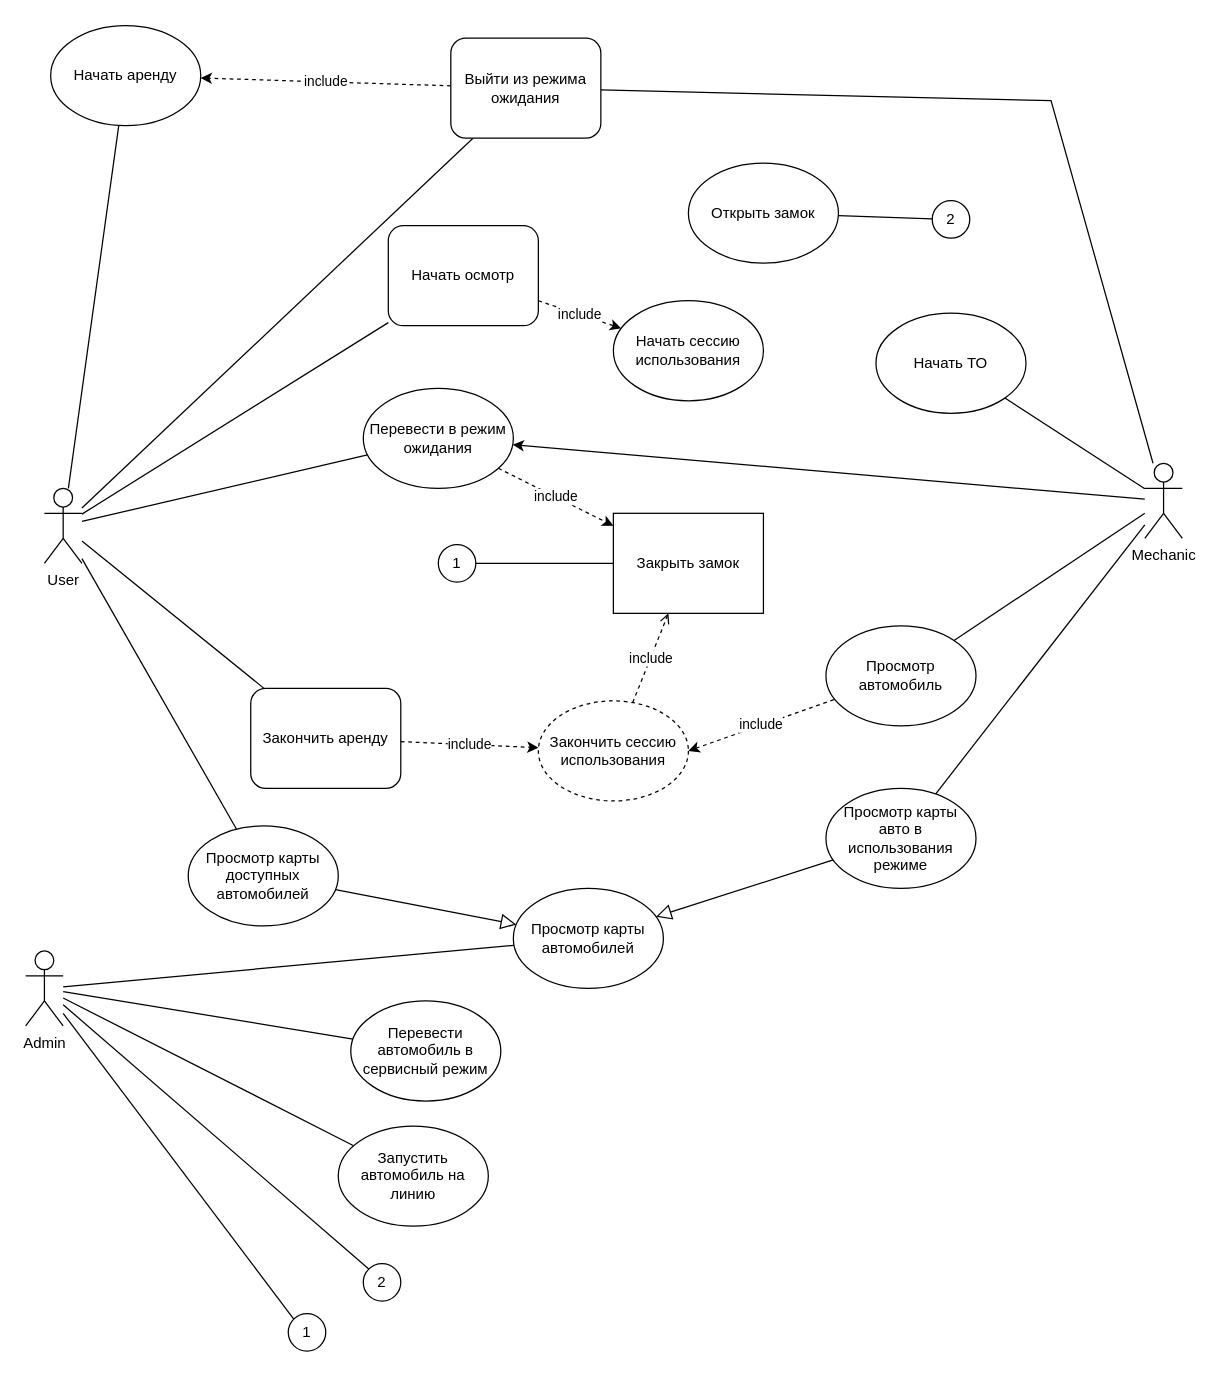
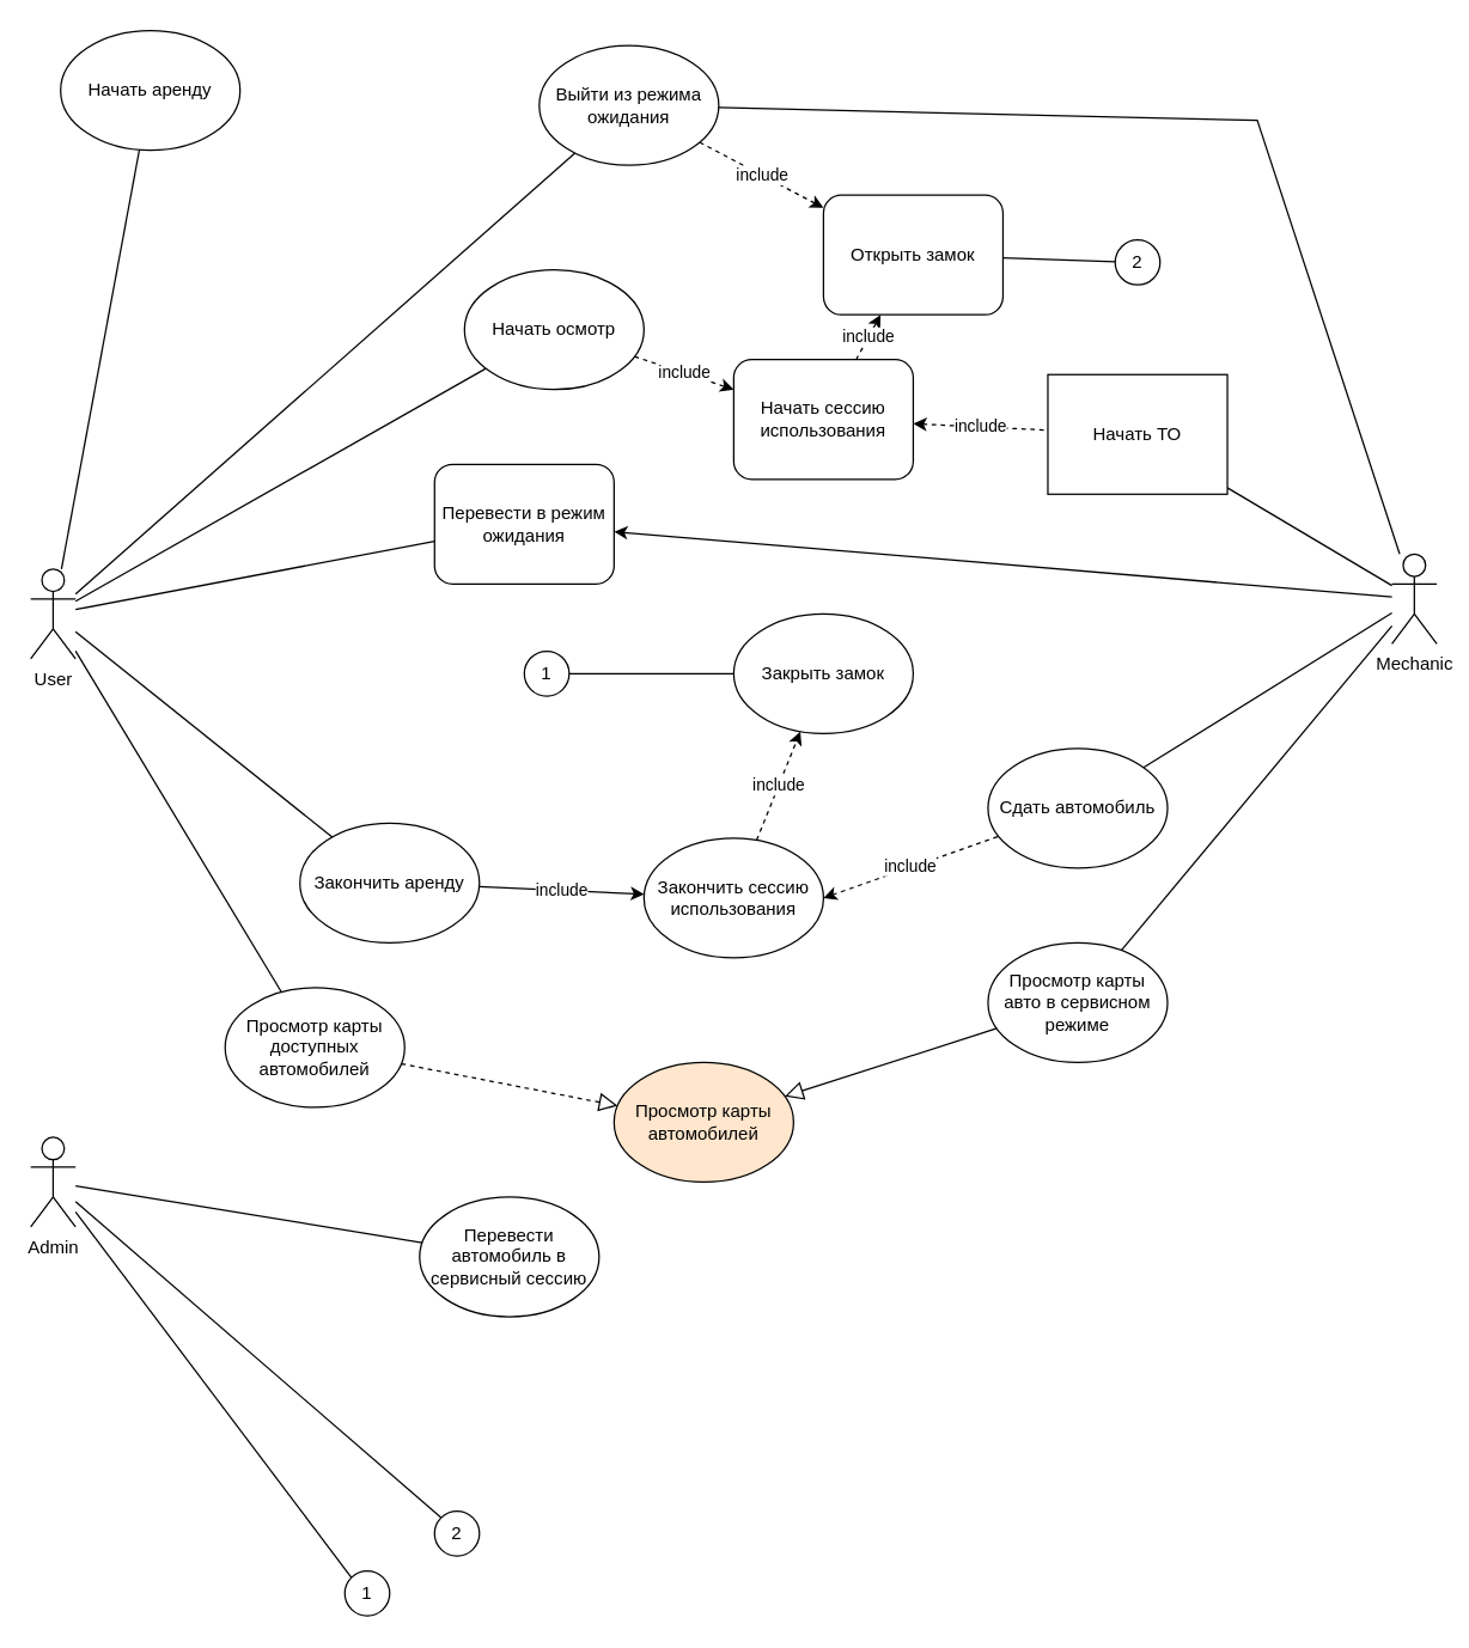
- <mxCell id="43" value="include" style="rounded=0;orthogonalLoop=1;jettySize=auto;html=1;dashed=1;" edge="1" parent="1" source="44" target="40"><mxGeometry relative="1" as="geometry" /></mxCell>
+ <mxCell id="43" value="include" style="rounded=0;orthogonalLoop=1;jettySize=auto;html=1;dashed=1;" edge="1" parent="1" source="44" target="45"><mxGeometry relative="1" as="geometry" /></mxCell>
- <mxCell id="44" value="Выйти из режима ожидания" style="whiteSpace=wrap;html=1;rounded=1;" vertex="1" parent="1"><mxGeometry x="360" y="30" width="120" height="80" as="geometry" /></mxCell>
+ <mxCell id="44" value="Выйти из режима ожидания" style="ellipse;whiteSpace=wrap;html=1;" vertex="1" parent="1"><mxGeometry x="360" y="30" width="120" height="80" as="geometry" /></mxCell>
- <mxCell id="45" value="Открыть замок" style="ellipse;whiteSpace=wrap;html=1;" vertex="1" parent="1"><mxGeometry x="550" y="130" width="120" height="80" as="geometry" /></mxCell>
+ <mxCell id="45" value="Открыть замок" style="whiteSpace=wrap;html=1;rounded=1;" vertex="1" parent="1"><mxGeometry x="550" y="130" width="120" height="80" as="geometry" /></mxCell>
- <mxCell id="39" value="Начать осмотр" style="whiteSpace=wrap;html=1;rounded=1;" vertex="1" parent="1"><mxGeometry x="310" y="180" width="120" height="80" as="geometry" /></mxCell>
+ <mxCell id="39" value="Начать осмотр" style="ellipse;whiteSpace=wrap;html=1;" vertex="1" parent="1"><mxGeometry x="310" y="180" width="120" height="80" as="geometry" /></mxCell>
+ <mxCell id="23" value="include" style="rounded=0;orthogonalLoop=1;jettySize=auto;html=1;dashed=1;" edge="1" parent="1" source="24" target="45"><mxGeometry relative="1" as="geometry" /></mxCell>
- <mxCell id="24" value="Начать сессию использования" style="ellipse;whiteSpace=wrap;html=1;" vertex="1" parent="1"><mxGeometry x="490" y="240" width="120" height="80" as="geometry" /></mxCell>
+ <mxCell id="24" value="Начать сессию использования" style="whiteSpace=wrap;html=1;rounded=1;" vertex="1" parent="1"><mxGeometry x="490" y="240" width="120" height="80" as="geometry" /></mxCell>
+ <mxCell id="22" value="include" style="rounded=0;orthogonalLoop=1;jettySize=auto;html=1;endArrow=none;endFill=0;dashed=1;startArrow=classic;startFill=1;" edge="1" parent="1" source="24" target="28"><mxGeometry relative="1" as="geometry" /></mxCell>
- <mxCell id="28" value="Начать ТО" style="ellipse;whiteSpace=wrap;html=1;" vertex="1" parent="1"><mxGeometry x="700" y="250" width="120" height="80" as="geometry" /></mxCell>
+ <mxCell id="28" value="Начать ТО" style="whiteSpace=wrap;html=1;rounded=0;" vertex="1" parent="1"><mxGeometry x="700" y="250" width="120" height="80" as="geometry" /></mxCell>
- <mxCell id="42" value="Перевести в режим ожидания" style="ellipse;whiteSpace=wrap;html=1;" vertex="1" parent="1"><mxGeometry x="290" y="310" width="120" height="80" as="geometry" /></mxCell>
+ <mxCell id="42" value="Перевести в режим ожидания" style="whiteSpace=wrap;html=1;rounded=1;" vertex="1" parent="1"><mxGeometry x="290" y="310" width="120" height="80" as="geometry" /></mxCell>
- <mxCell id="41" value="include" style="rounded=0;orthogonalLoop=1;jettySize=auto;html=1;dashed=1;" edge="1" parent="1" source="42" target="46"><mxGeometry relative="1" as="geometry" /></mxCell>
- <mxCell id="17" value="Mechanic" style="shape=umlActor;verticalLabelPosition=bottom;verticalAlign=top;html=1;outlineConnect=0;" vertex="1" parent="1"><mxGeometry x="915" y="370" width="30" height="60" as="geometry" /></mxCell>
+ <mxCell id="17" value="Mechanic" style="shape=umlActor;verticalLabelPosition=bottom;verticalAlign=top;html=1;outlineConnect=0;" vertex="1" parent="1"><mxGeometry x="930" y="370" width="30" height="60" as="geometry" /></mxCell>
- <mxCell id="8" value="User" style="shape=umlActor;verticalLabelPosition=bottom;verticalAlign=top;html=1;outlineConnect=0;" vertex="1" parent="1"><mxGeometry x="35" y="390" width="30" height="60" as="geometry" /></mxCell>
+ <mxCell id="8" value="User" style="shape=umlActor;verticalLabelPosition=bottom;verticalAlign=top;html=1;outlineConnect=0;" vertex="1" parent="1"><mxGeometry x="20" y="380" width="30" height="60" as="geometry" /></mxCell>
- <mxCell id="46" value="Закрыть замок" style="whiteSpace=wrap;html=1;rounded=0;" vertex="1" parent="1"><mxGeometry x="490" y="410" width="120" height="80" as="geometry" /></mxCell>
+ <mxCell id="46" value="Закрыть замок" style="ellipse;whiteSpace=wrap;html=1;" vertex="1" parent="1"><mxGeometry x="490" y="410" width="120" height="80" as="geometry" /></mxCell>
- <mxCell id="20" value="include" style="rounded=0;orthogonalLoop=1;jettySize=auto;html=1;dashed=1;endArrow=open;" edge="1" parent="1" source="26" target="46"><mxGeometry relative="1" as="geometry" /></mxCell>
+ <mxCell id="20" value="include" style="rounded=0;orthogonalLoop=1;jettySize=auto;html=1;dashed=1;" edge="1" parent="1" source="26" target="46"><mxGeometry relative="1" as="geometry" /></mxCell>
- <mxCell id="30" value="Просмотр автомобиль" style="ellipse;whiteSpace=wrap;html=1;" vertex="1" parent="1"><mxGeometry x="660" y="500" width="120" height="80" as="geometry" /></mxCell>
+ <mxCell id="30" value="Сдать автомобиль" style="ellipse;whiteSpace=wrap;html=1;" vertex="1" parent="1"><mxGeometry x="660" y="500" width="120" height="80" as="geometry" /></mxCell>
- <mxCell id="21" value="Закончить аренду" style="whiteSpace=wrap;html=1;rounded=1;" vertex="1" parent="1"><mxGeometry x="200" y="550" width="120" height="80" as="geometry" /></mxCell>
+ <mxCell id="21" value="Закончить аренду" style="ellipse;whiteSpace=wrap;html=1;" vertex="1" parent="1"><mxGeometry x="200" y="550" width="120" height="80" as="geometry" /></mxCell>
- <mxCell id="19" value="include" style="rounded=0;orthogonalLoop=1;jettySize=auto;html=1;endArrow=classic;endFill=1;startArrow=none;startFill=0;dashed=1;" edge="1" parent="1" source="21" target="26"><mxGeometry relative="1" as="geometry" /></mxCell>
+ <mxCell id="19" value="include" style="rounded=0;orthogonalLoop=1;jettySize=auto;html=1;endArrow=classic;endFill=1;startArrow=none;startFill=0;dashed=0;" edge="1" parent="1" source="21" target="26"><mxGeometry relative="1" as="geometry" /></mxCell>
- <mxCell id="26" value="Закончить сессию использования" style="ellipse;whiteSpace=wrap;html=1;dashed=1;" vertex="1" parent="1"><mxGeometry x="430" y="560" width="120" height="80" as="geometry" /></mxCell>
+ <mxCell id="26" value="Закончить сессию использования" style="ellipse;whiteSpace=wrap;html=1;" vertex="1" parent="1"><mxGeometry x="430" y="560" width="120" height="80" as="geometry" /></mxCell>
- <mxCell id="34" value="Просмотр карты авто в использования режиме" style="ellipse;whiteSpace=wrap;html=1;" vertex="1" parent="1"><mxGeometry x="660" y="630" width="120" height="80" as="geometry" /></mxCell>
+ <mxCell id="34" value="Просмотр карты авто в сервисном режиме" style="ellipse;whiteSpace=wrap;html=1;" vertex="1" parent="1"><mxGeometry x="660" y="630" width="120" height="80" as="geometry" /></mxCell>
- <mxCell id="35" style="rounded=0;orthogonalLoop=1;jettySize=auto;html=1;endArrow=block;endFill=0;endSize=10;" edge="1" parent="1" source="36" target="31"><mxGeometry relative="1" as="geometry"><mxPoint x="190" y="703" as="targetPoint" /></mxGeometry></mxCell>
+ <mxCell id="35" style="rounded=0;orthogonalLoop=1;jettySize=auto;html=1;endArrow=block;endFill=0;endSize=10;dashed=1;" edge="1" parent="1" source="36" target="31"><mxGeometry relative="1" as="geometry"><mxPoint x="190" y="703" as="targetPoint" /></mxGeometry></mxCell>
- <mxCell id="31" value="Просмотр карты автомобилей" style="ellipse;whiteSpace=wrap;html=1;" vertex="1" parent="1"><mxGeometry x="410" y="710" width="120" height="80" as="geometry" /></mxCell>
+ <mxCell id="31" value="Просмотр карты автомобилей" style="ellipse;whiteSpace=wrap;html=1;fillColor=#ffe6cc;" vertex="1" parent="1"><mxGeometry x="410" y="710" width="120" height="80" as="geometry" /></mxCell>
- <mxCell id="9" style="rounded=0;orthogonalLoop=1;jettySize=auto;html=1;endArrow=none;endFill=0;" edge="1" parent="1" source="14" target="31"><mxGeometry relative="1" as="geometry" /></mxCell>
- <mxCell id="37" value="Перевести автомобиль в сервисный режим" style="ellipse;whiteSpace=wrap;html=1;" vertex="1" parent="1"><mxGeometry x="280" y="800" width="120" height="80" as="geometry" /></mxCell>
+ <mxCell id="37" value="Перевести автомобиль в сервисный сессию" style="ellipse;whiteSpace=wrap;html=1;" vertex="1" parent="1"><mxGeometry x="280" y="800" width="120" height="80" as="geometry" /></mxCell>
- <mxCell id="11" style="rounded=0;orthogonalLoop=1;jettySize=auto;html=1;endArrow=none;endFill=0;" edge="1" parent="1" source="14" target="38"><mxGeometry relative="1" as="geometry" /></mxCell>
- <mxCell id="38" value="Запустить автомобиль на линию" style="ellipse;whiteSpace=wrap;html=1;" vertex="1" parent="1"><mxGeometry x="270" y="900" width="120" height="80" as="geometry" /></mxCell>
